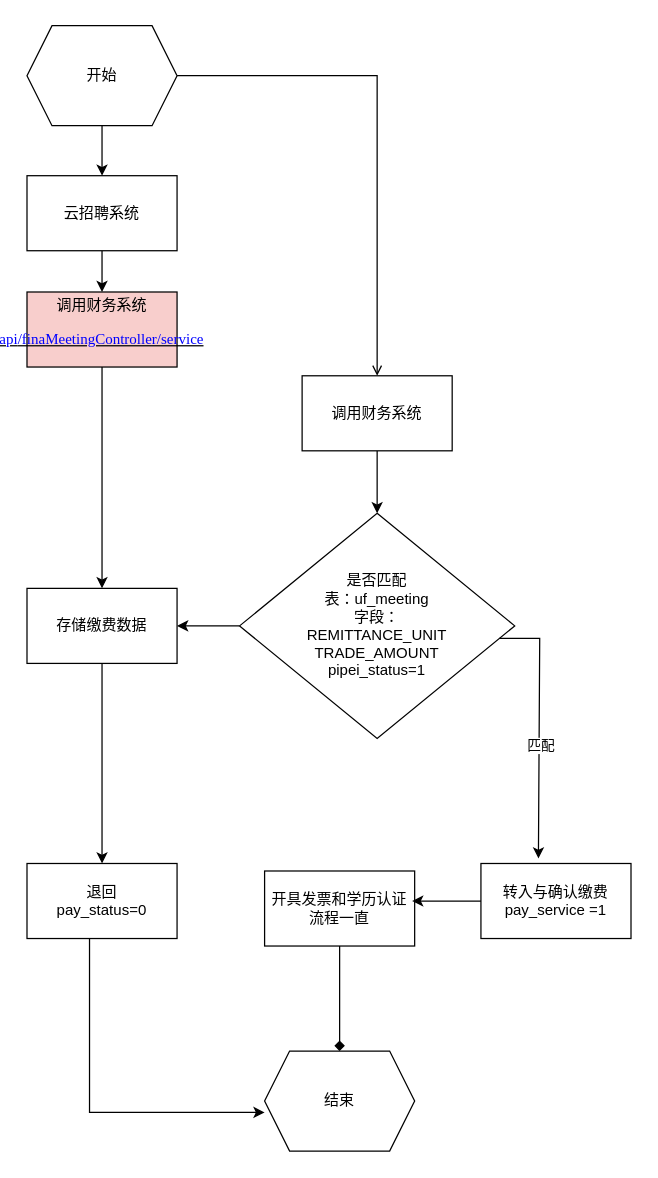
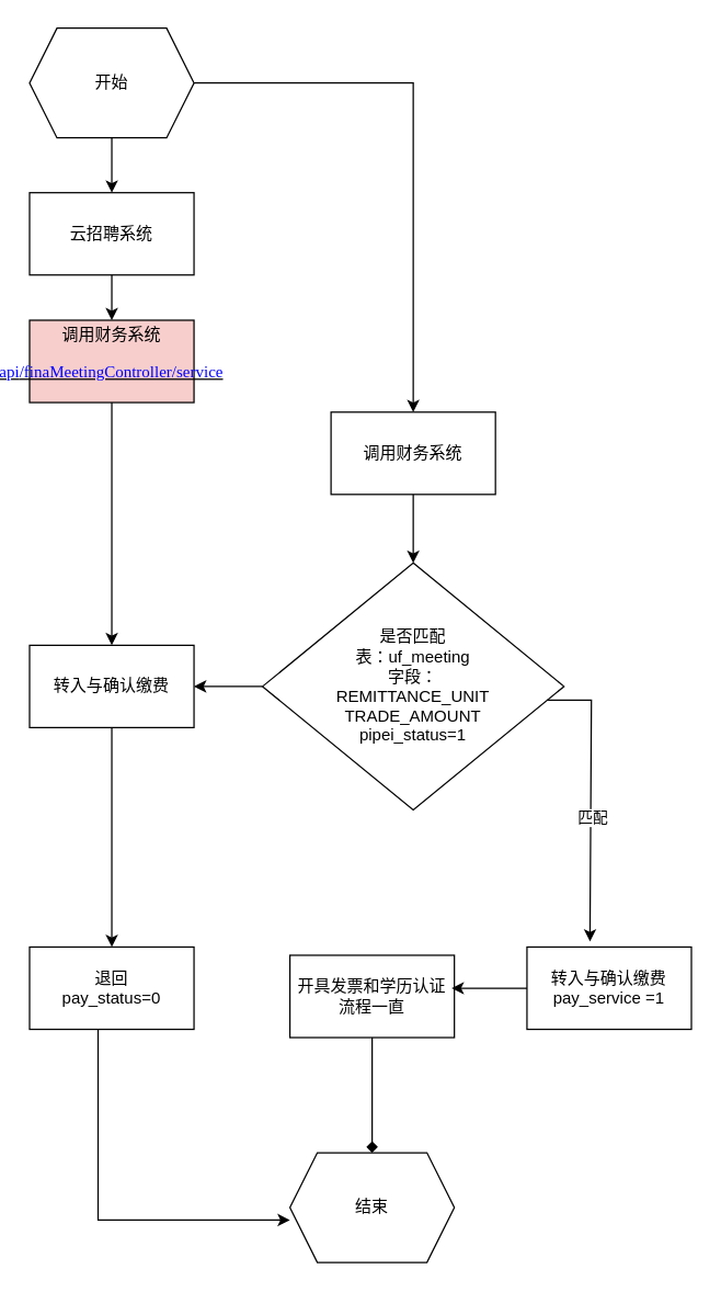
- <mxCell id="3" style="edgeStyle=orthogonalEdgeStyle;rounded=0;orthogonalLoop=1;jettySize=auto;html=1;endArrow=open;" edge="1" parent="1" source="4" target="12"><mxGeometry relative="1" as="geometry" /></mxCell>
+ <mxCell id="3" style="edgeStyle=orthogonalEdgeStyle;rounded=0;orthogonalLoop=1;jettySize=auto;html=1;" edge="1" parent="1" source="4" target="12"><mxGeometry relative="1" as="geometry" /></mxCell>
- <mxCell id="10" value="存储缴费数据" style="rounded=0;whiteSpace=wrap;html=1;" vertex="1" parent="1"><mxGeometry x="20" y="470" width="120" height="60" as="geometry" /></mxCell>
+ <mxCell id="10" value="转入与确认缴费" style="rounded=0;whiteSpace=wrap;html=1;" vertex="1" parent="1"><mxGeometry x="20" y="470" width="120" height="60" as="geometry" /></mxCell>
